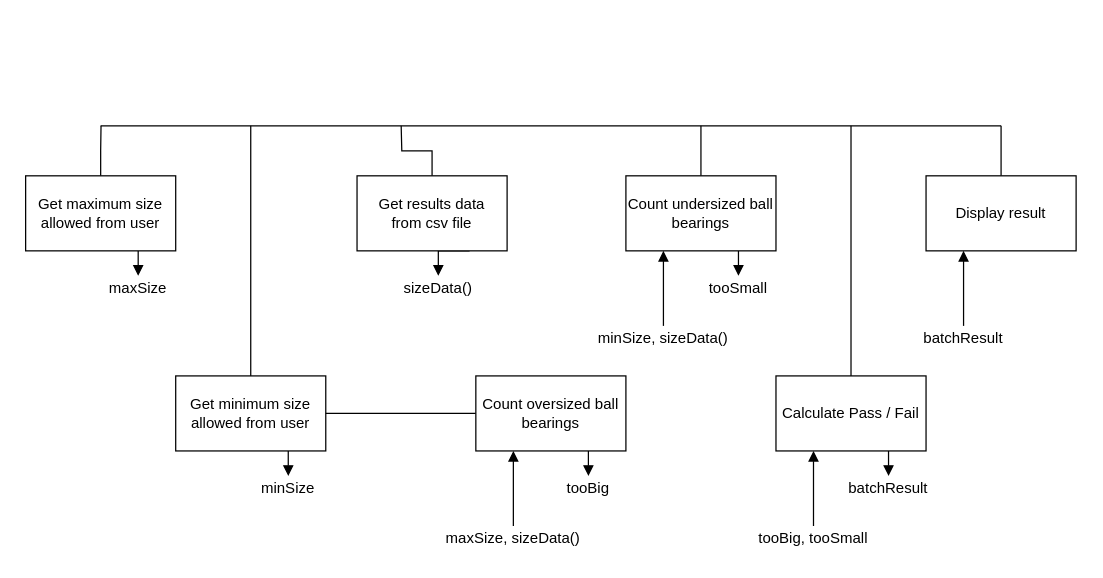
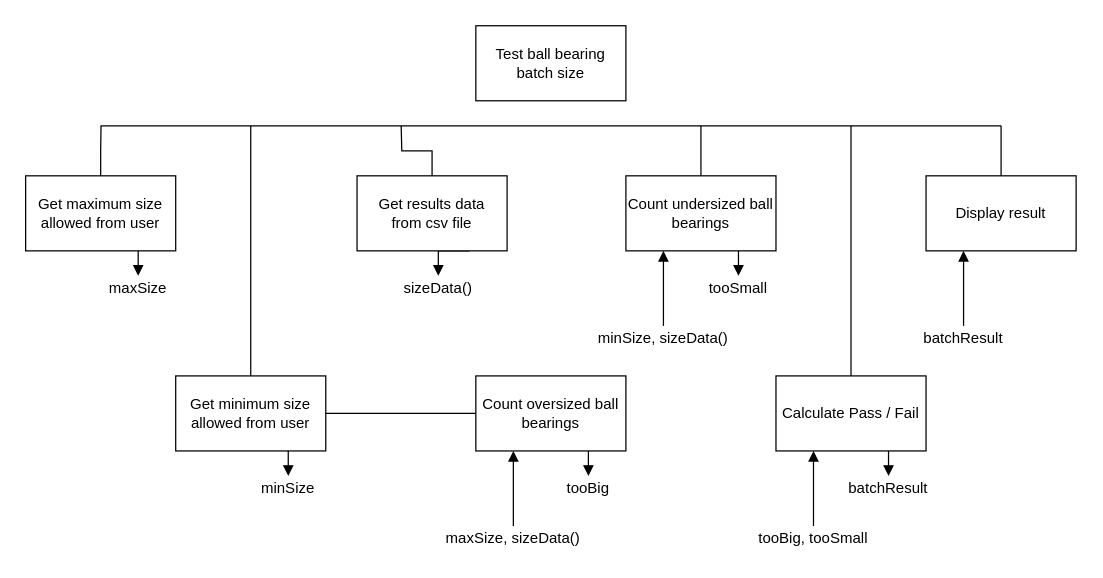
+ <mxCell id="2" value="Test ball bearing batch size" style="rounded=0;whiteSpace=wrap;html=1;" parent="1" vertex="1"><mxGeometry x="380" y="20" width="120" height="60" as="geometry" /></mxCell>
